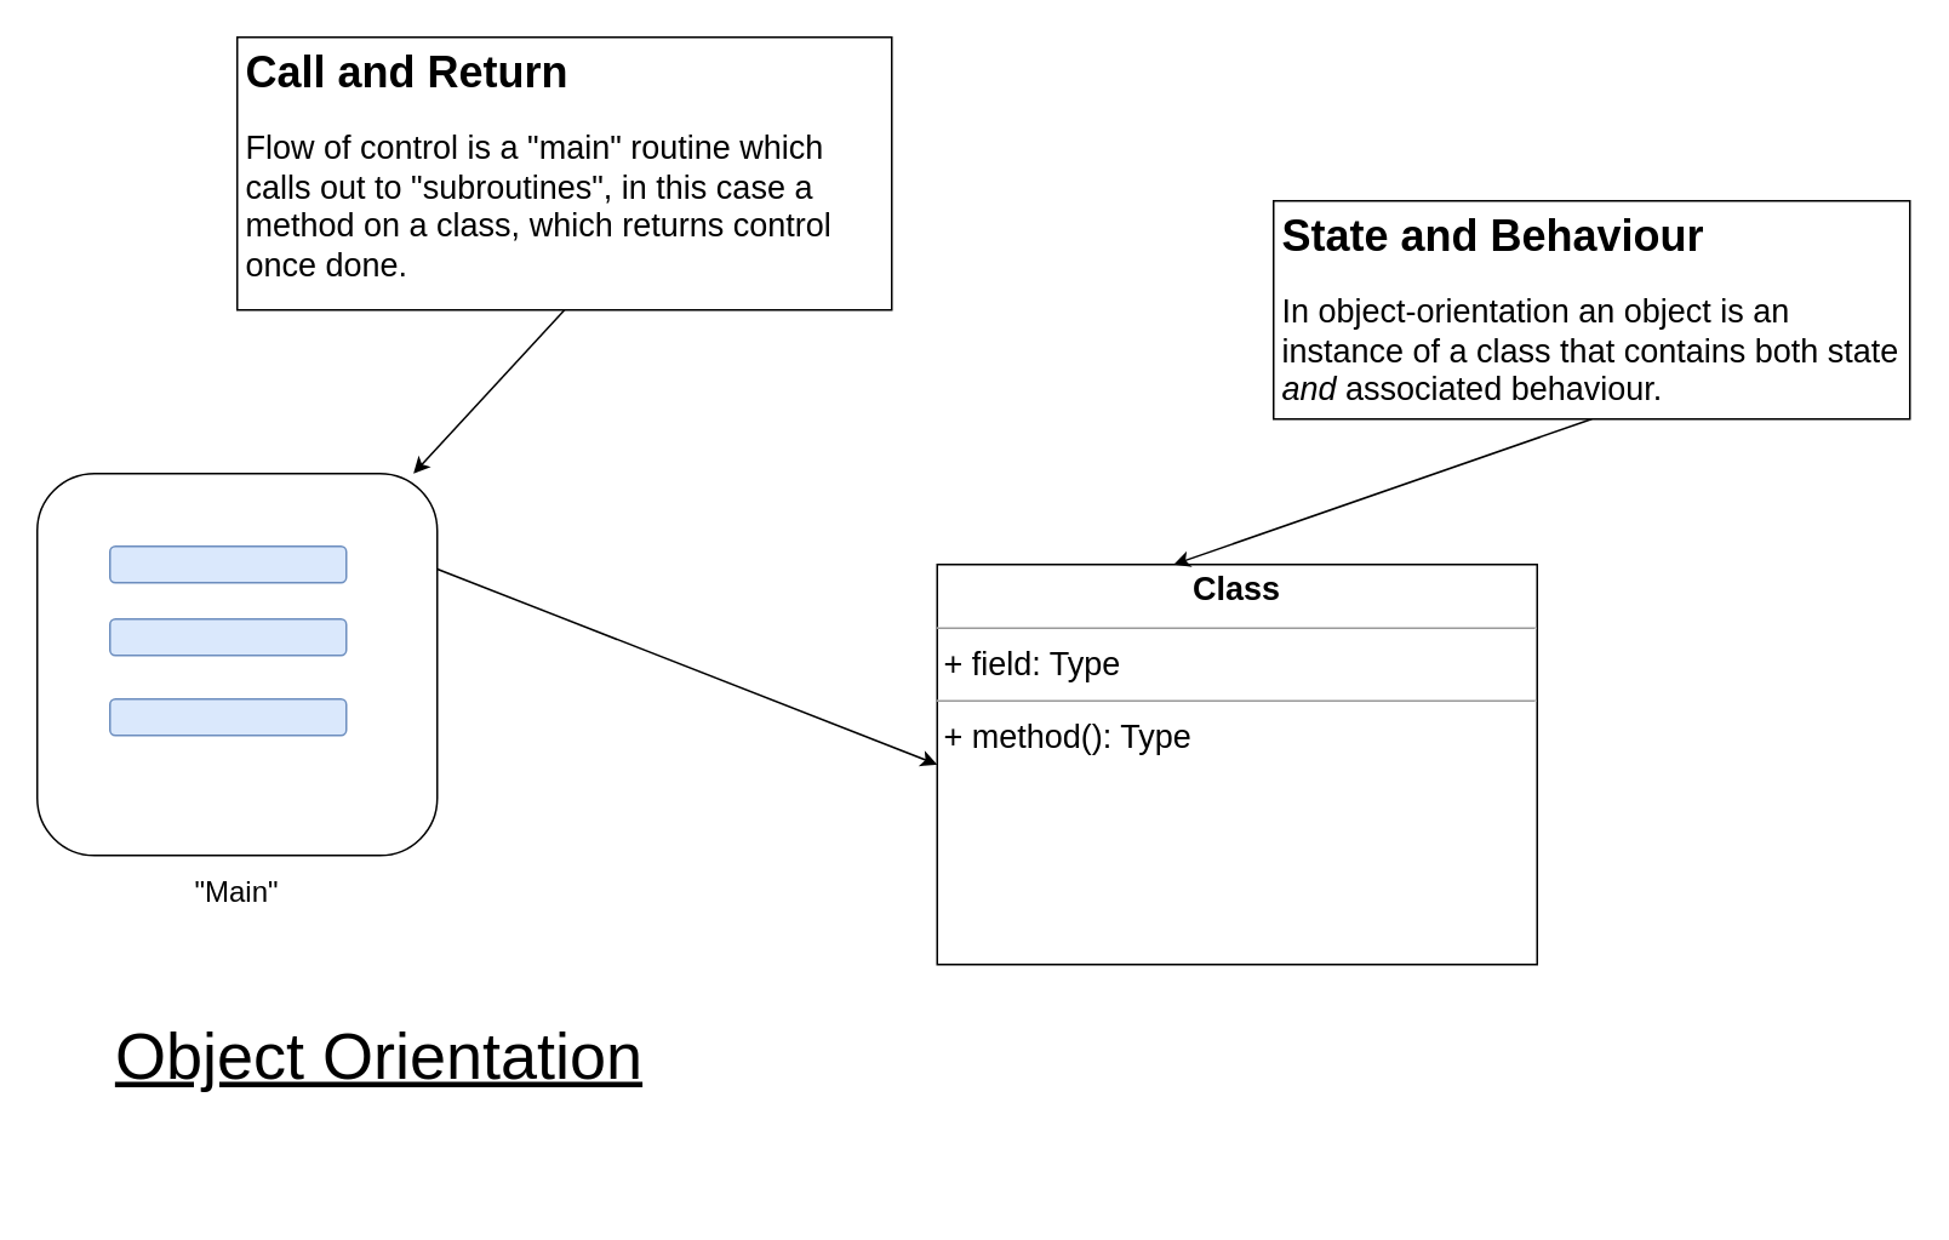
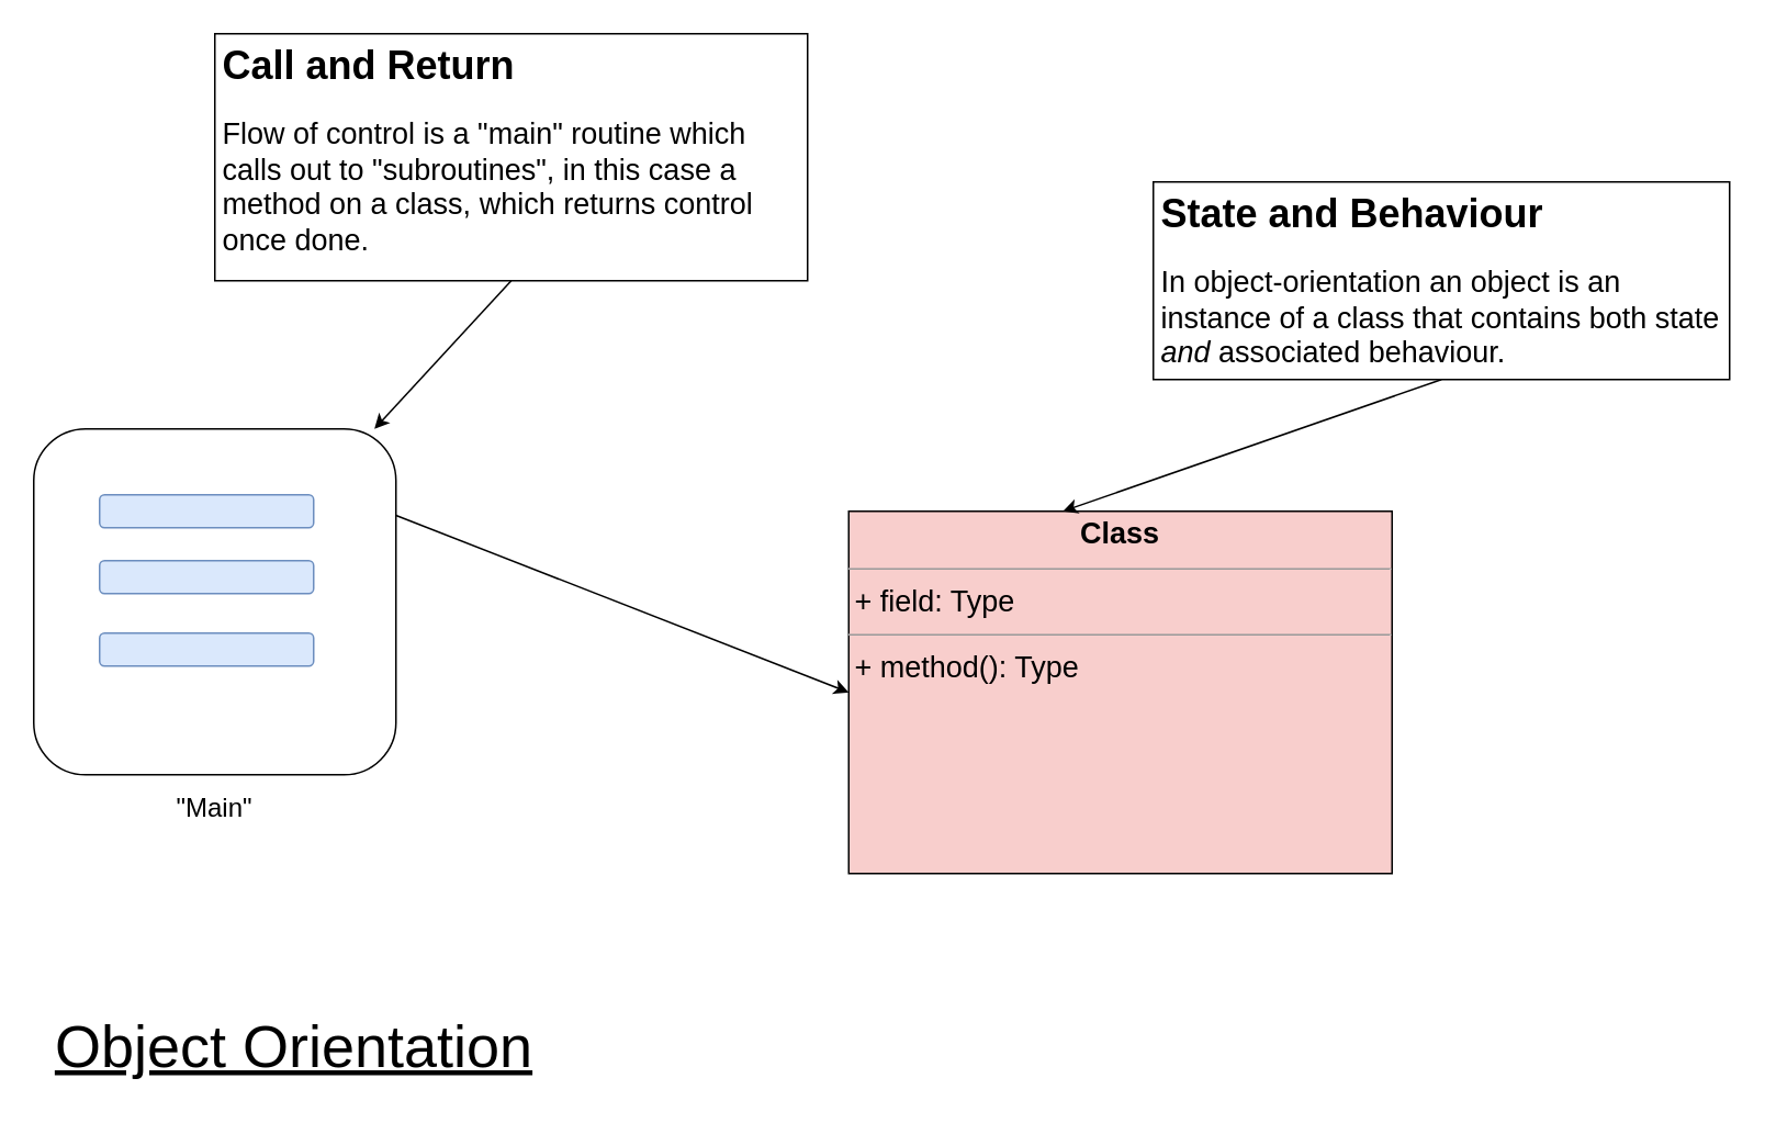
- <mxCell id="2" value="&lt;p style=&quot;margin: 4px 0px 0px ; text-align: center ; font-size: 18px&quot;&gt;&lt;b&gt;&lt;font style=&quot;font-size: 18px&quot;&gt;Class&lt;/font&gt;&lt;/b&gt;&lt;/p&gt;&lt;hr size=&quot;1&quot; style=&quot;font-size: 18px&quot;&gt;&lt;p style=&quot;margin: 0px 0px 0px 4px ; font-size: 18px&quot;&gt;&lt;font style=&quot;font-size: 18px&quot;&gt;+ field: Type&lt;/font&gt;&lt;/p&gt;&lt;hr size=&quot;1&quot; style=&quot;font-size: 18px&quot;&gt;&lt;p style=&quot;margin: 0px 0px 0px 4px ; font-size: 18px&quot;&gt;&lt;font style=&quot;font-size: 18px&quot;&gt;+ method(): Type&lt;/font&gt;&lt;/p&gt;" style="verticalAlign=top;align=left;overflow=fill;fontSize=12;fontFamily=Helvetica;html=1;" vertex="1" parent="1"><mxGeometry x="515" y="310" width="330" height="220" as="geometry" /></mxCell>
+ <mxCell id="2" value="&lt;p style=&quot;margin: 4px 0px 0px ; text-align: center ; font-size: 18px&quot;&gt;&lt;b&gt;&lt;font style=&quot;font-size: 18px&quot;&gt;Class&lt;/font&gt;&lt;/b&gt;&lt;/p&gt;&lt;hr size=&quot;1&quot; style=&quot;font-size: 18px&quot;&gt;&lt;p style=&quot;margin: 0px 0px 0px 4px ; font-size: 18px&quot;&gt;&lt;font style=&quot;font-size: 18px&quot;&gt;+ field: Type&lt;/font&gt;&lt;/p&gt;&lt;hr size=&quot;1&quot; style=&quot;font-size: 18px&quot;&gt;&lt;p style=&quot;margin: 0px 0px 0px 4px ; font-size: 18px&quot;&gt;&lt;font style=&quot;font-size: 18px&quot;&gt;+ method(): Type&lt;/font&gt;&lt;/p&gt;" style="verticalAlign=top;align=left;overflow=fill;fontSize=12;fontFamily=Helvetica;html=1;fillColor=#f8cecc;" vertex="1" parent="1"><mxGeometry x="515" y="310" width="330" height="220" as="geometry" /></mxCell>
- <mxCell id="3" value="&lt;font size=&quot;1&quot;&gt;&lt;u style=&quot;font-size: 36px&quot;&gt;Object Orientation&lt;/u&gt;&lt;/font&gt;&amp;nbsp;" style="text;html=1;strokeColor=none;fillColor=none;align=center;verticalAlign=middle;whiteSpace=wrap;rounded=0;" vertex="1" parent="1"><mxGeometry x="60" y="555" width="300" height="50" as="geometry" /></mxCell>
+ <mxCell id="3" value="&lt;font size=&quot;1&quot;&gt;&lt;u style=&quot;font-size: 36px&quot;&gt;Object Orientation&lt;/u&gt;&lt;/font&gt;&amp;nbsp;" style="text;html=1;strokeColor=none;fillColor=none;align=center;verticalAlign=middle;whiteSpace=wrap;rounded=0;" vertex="1" parent="1"><mxGeometry x="30" y="610" width="300" height="50" as="geometry" /></mxCell>
